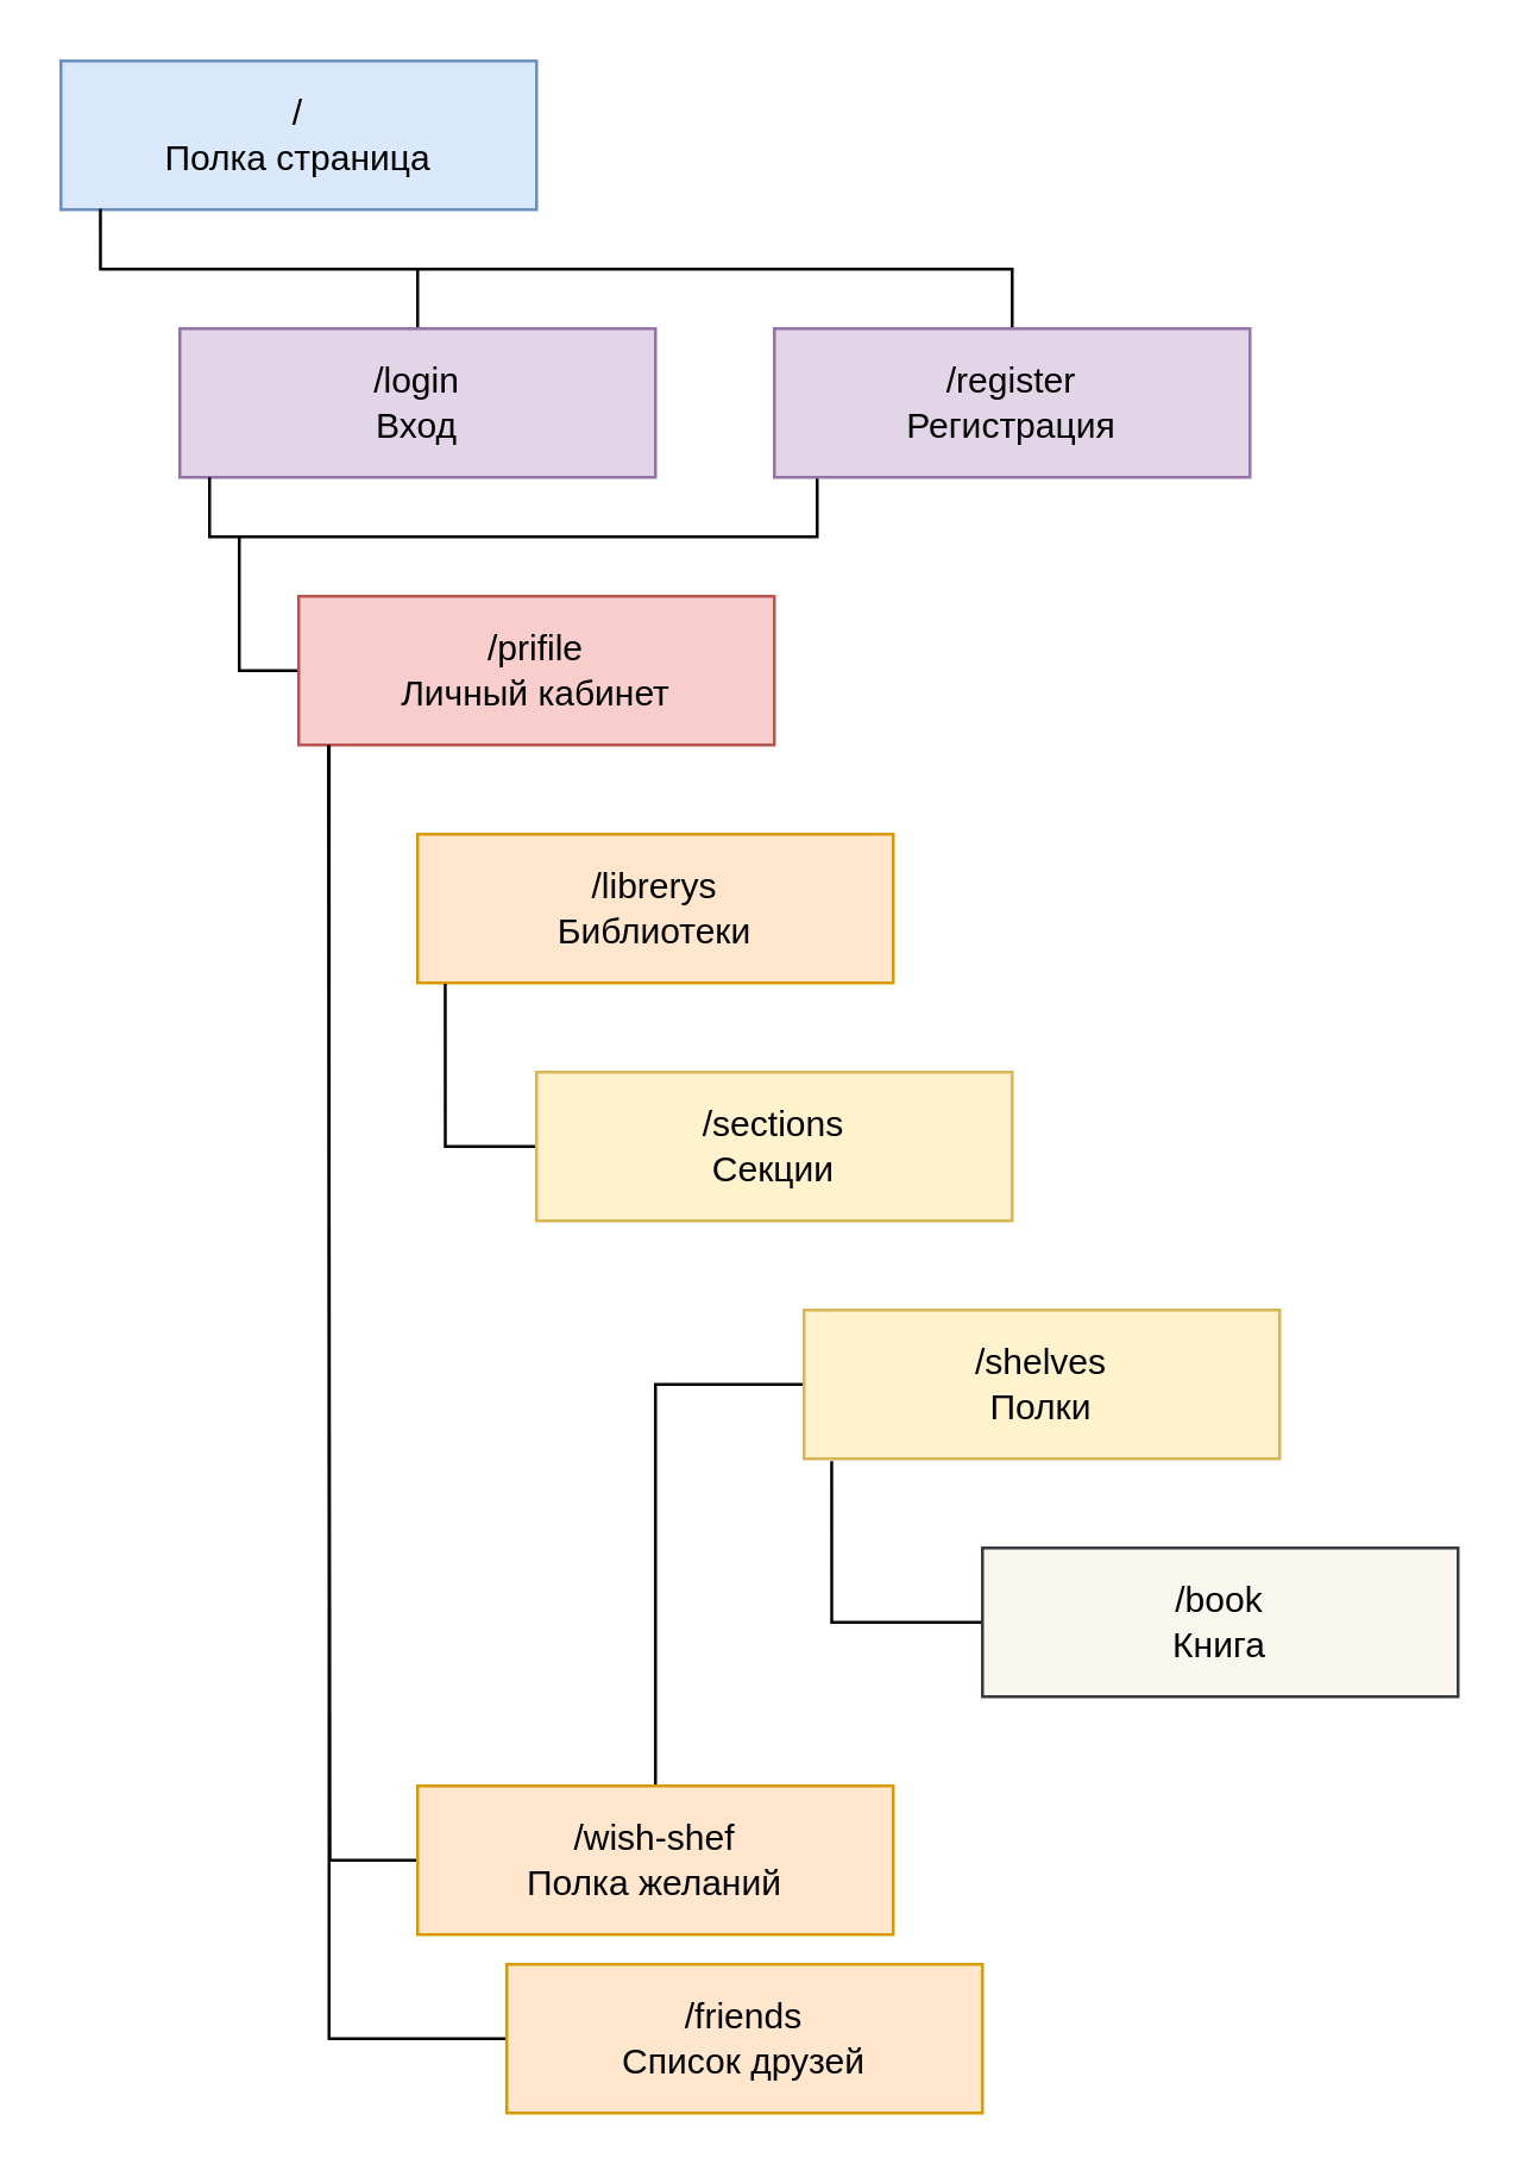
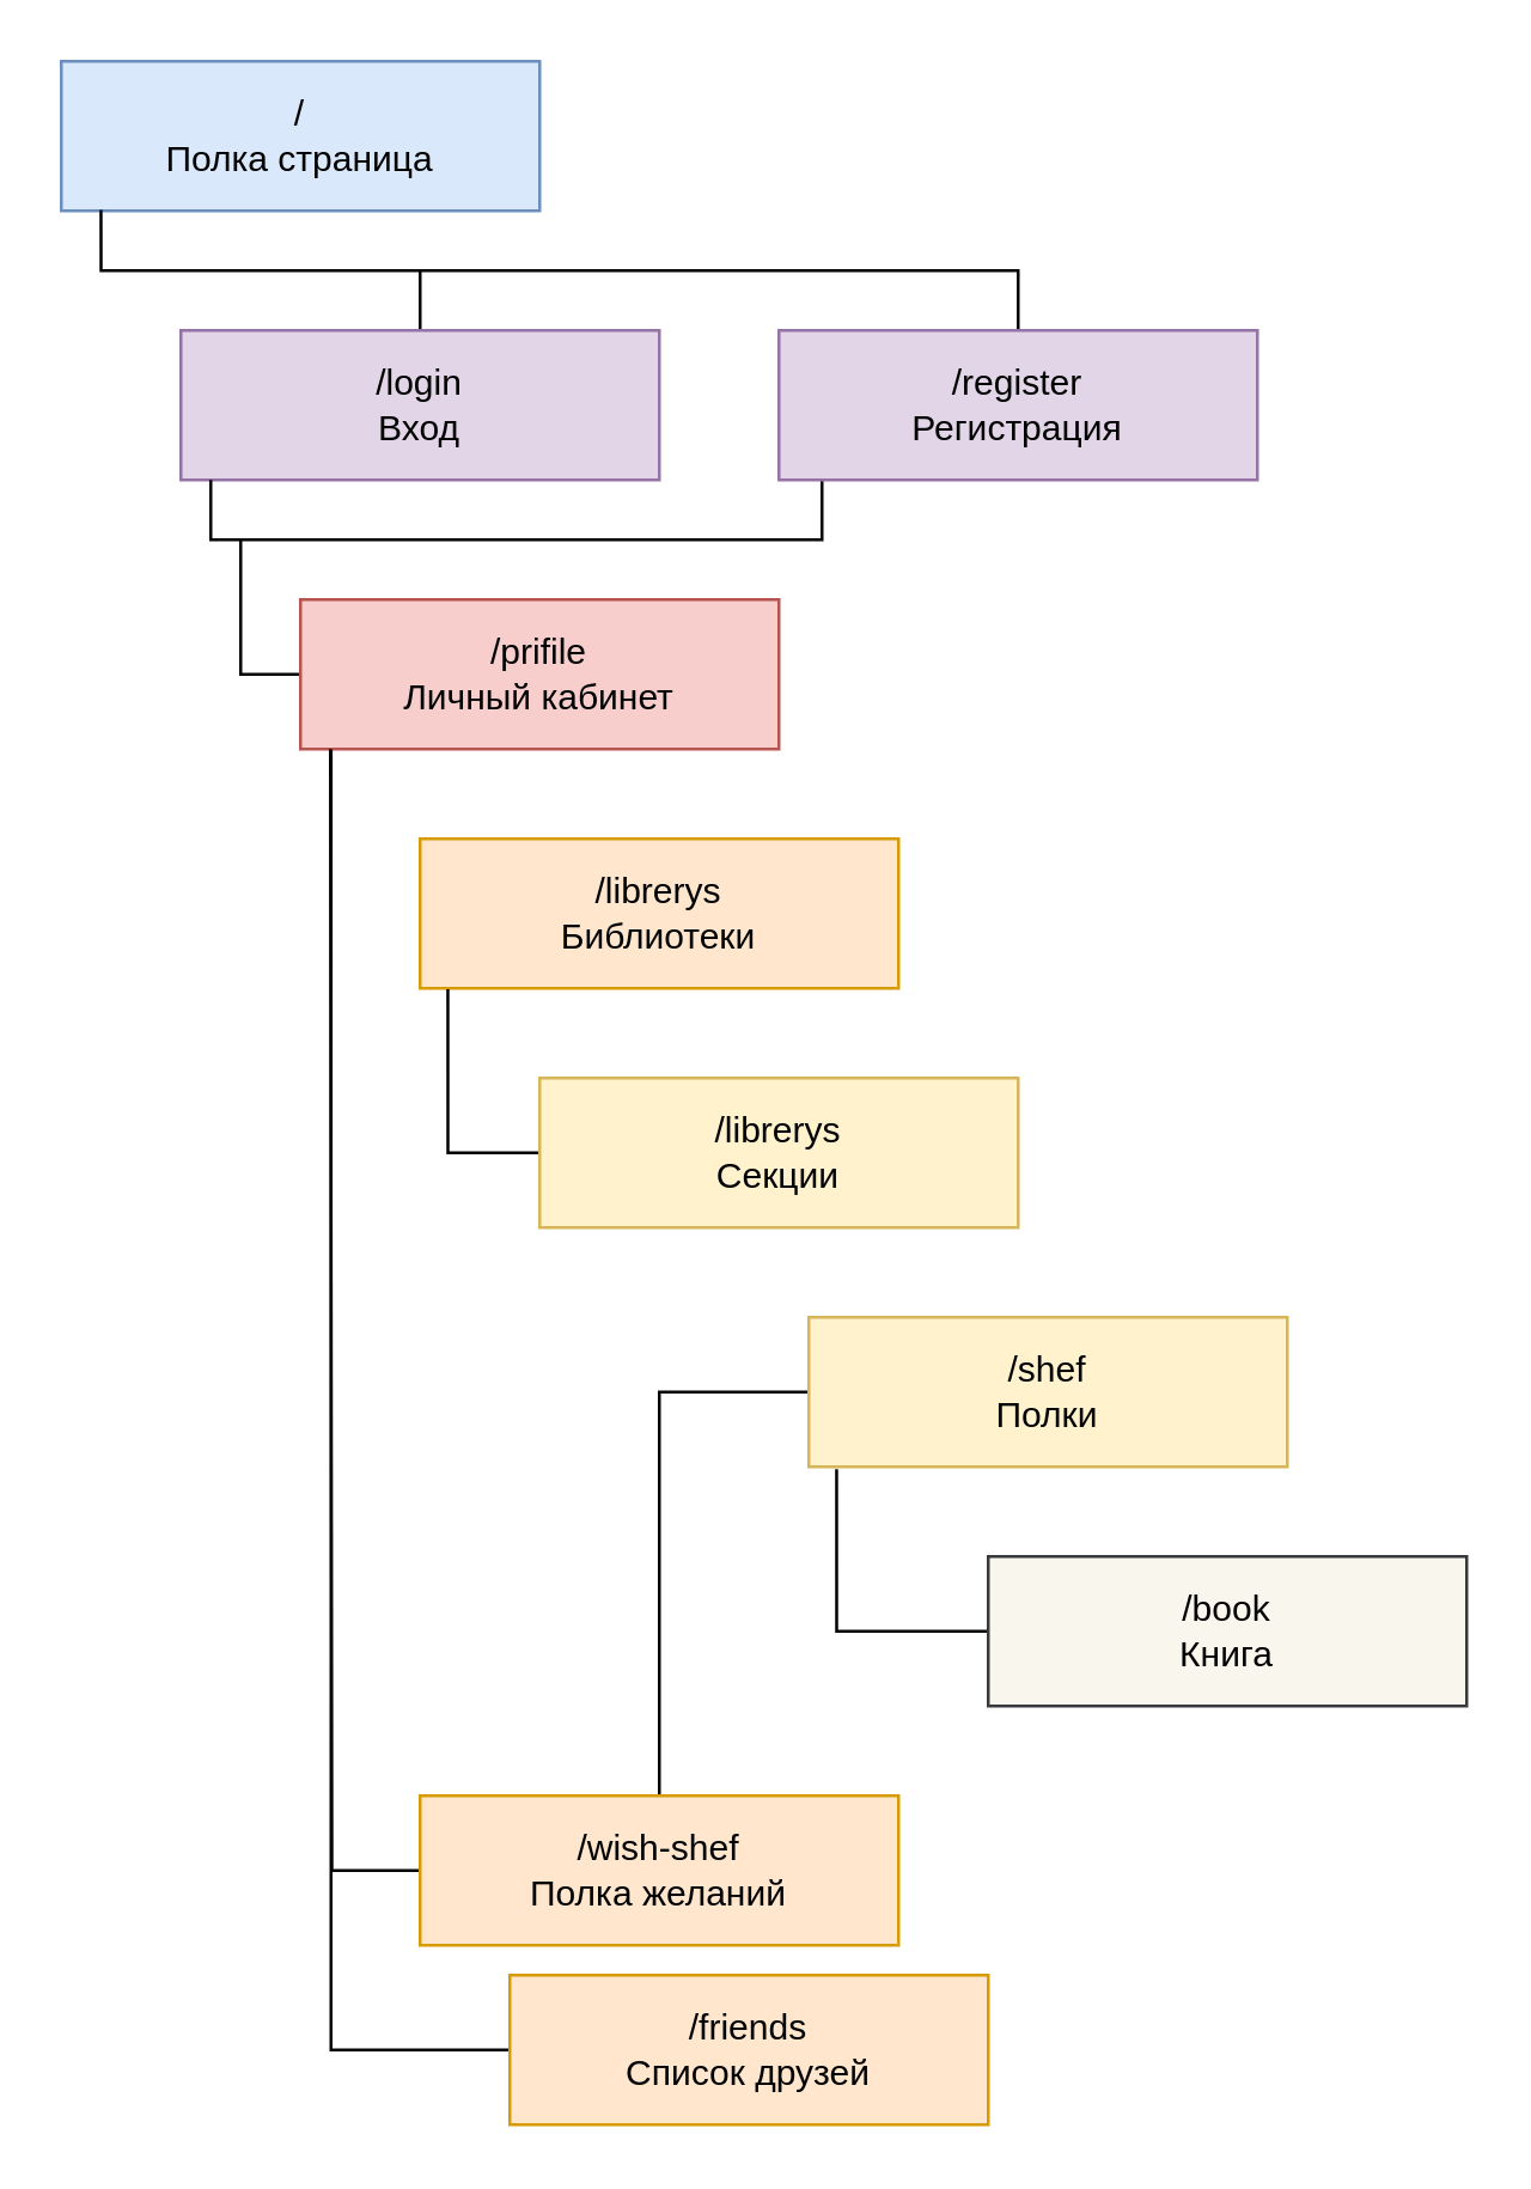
- <mxCell id="12" value="/sections&lt;br&gt;Секции" style="rounded=0;whiteSpace=wrap;html=1;fillColor=#fff2cc;strokeColor=#d6b656;" parent="1" vertex="1"><mxGeometry x="180" y="360" width="160" height="50" as="geometry" /></mxCell>
+ <mxCell id="12" value="/librerys&lt;br&gt;Секции" style="rounded=0;whiteSpace=wrap;html=1;fillColor=#fff2cc;strokeColor=#d6b656;" parent="1" vertex="1"><mxGeometry x="180" y="360" width="160" height="50" as="geometry" /></mxCell>
- <mxCell id="14" value="/shelves&lt;br&gt;Полки" style="rounded=0;whiteSpace=wrap;html=1;fillColor=#fff2cc;strokeColor=#d6b656;" parent="1" vertex="1"><mxGeometry x="270" y="440" width="160" height="50" as="geometry" /></mxCell>
+ <mxCell id="14" value="/shef&lt;br&gt;Полки" style="rounded=0;whiteSpace=wrap;html=1;fillColor=#fff2cc;strokeColor=#d6b656;" parent="1" vertex="1"><mxGeometry x="270" y="440" width="160" height="50" as="geometry" /></mxCell>
